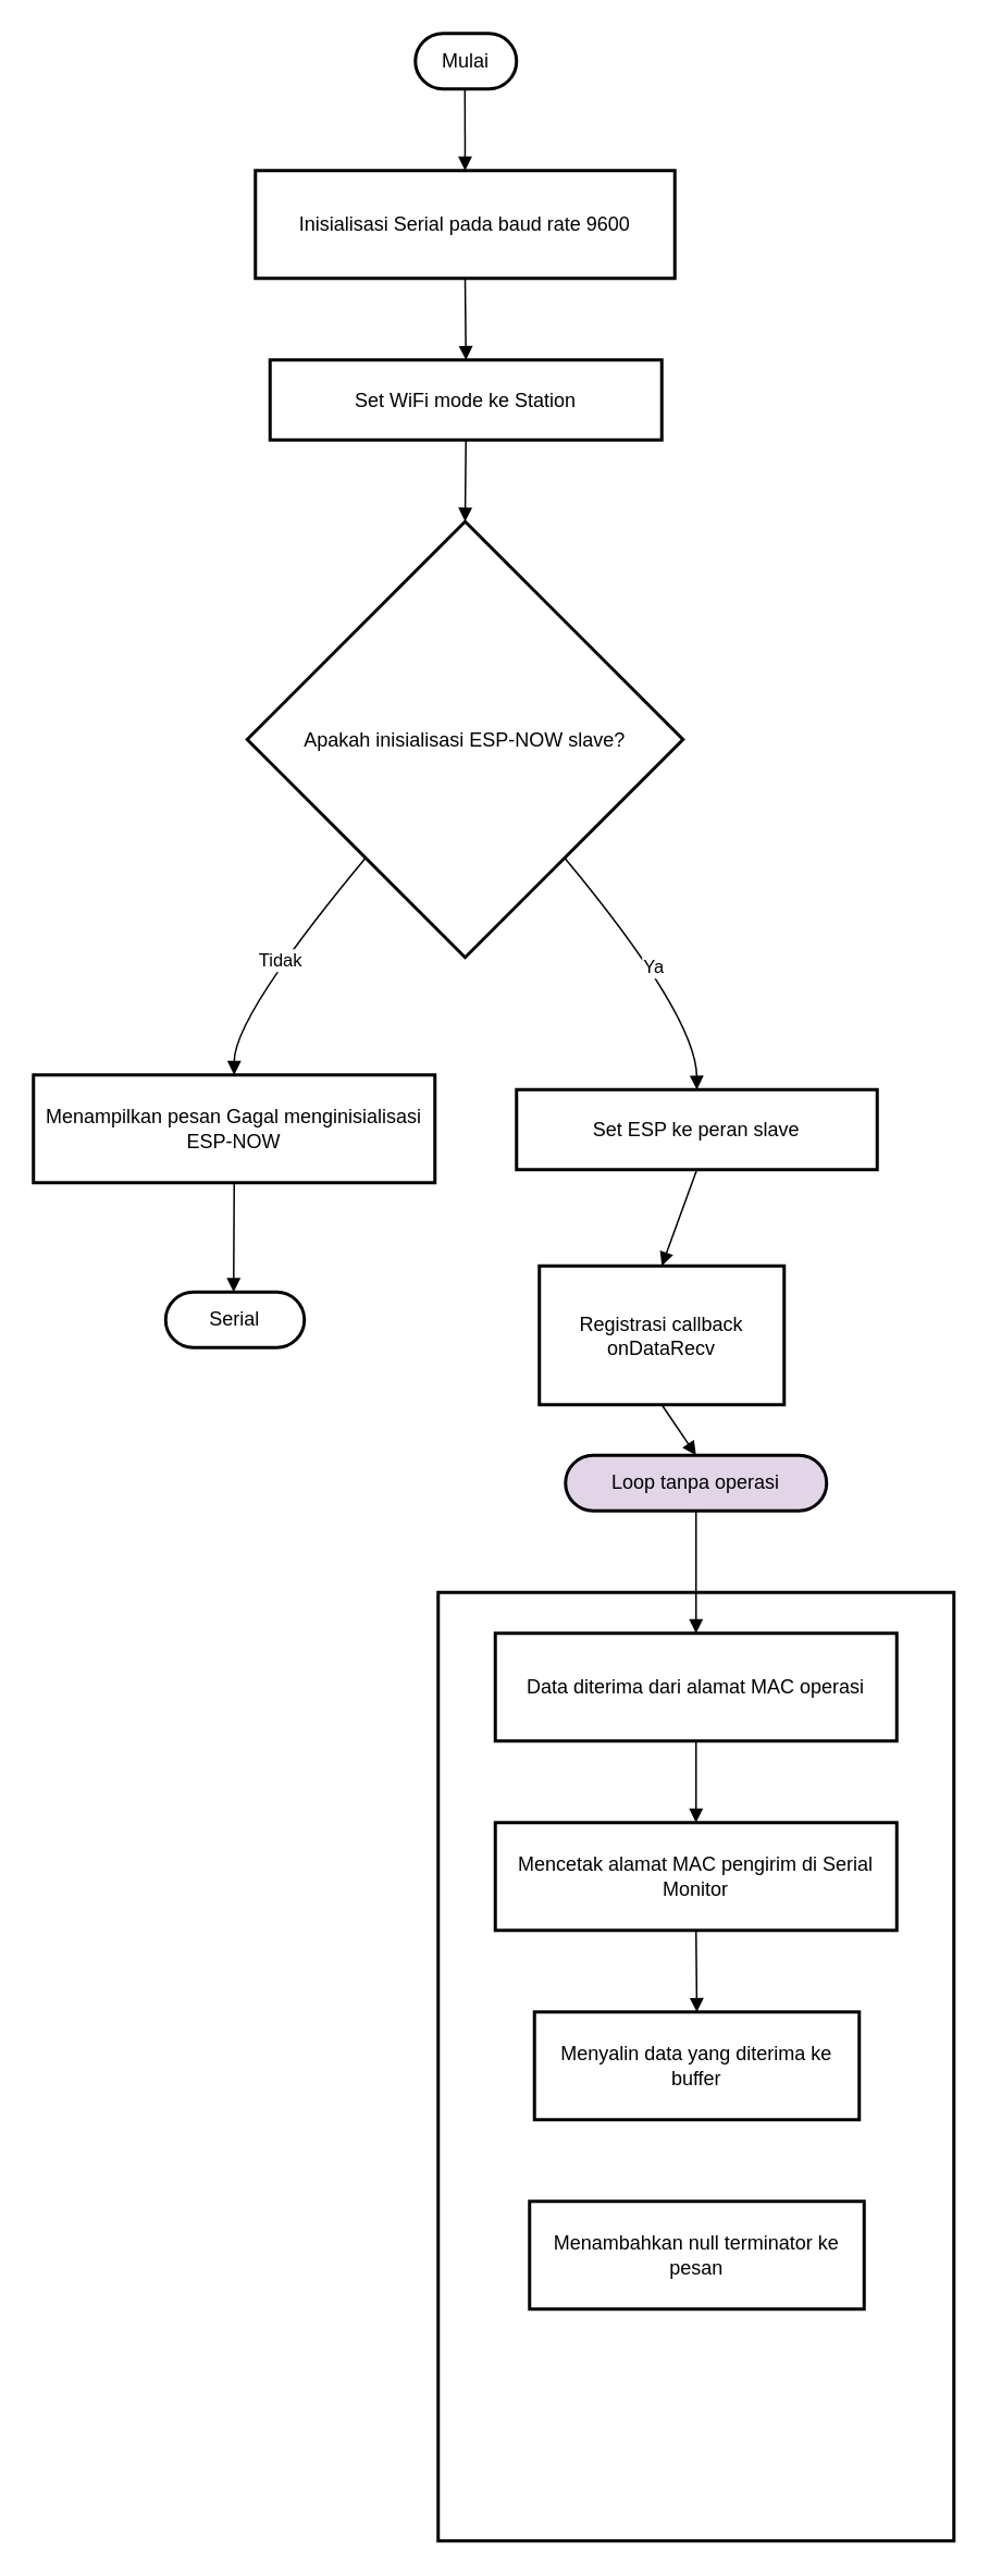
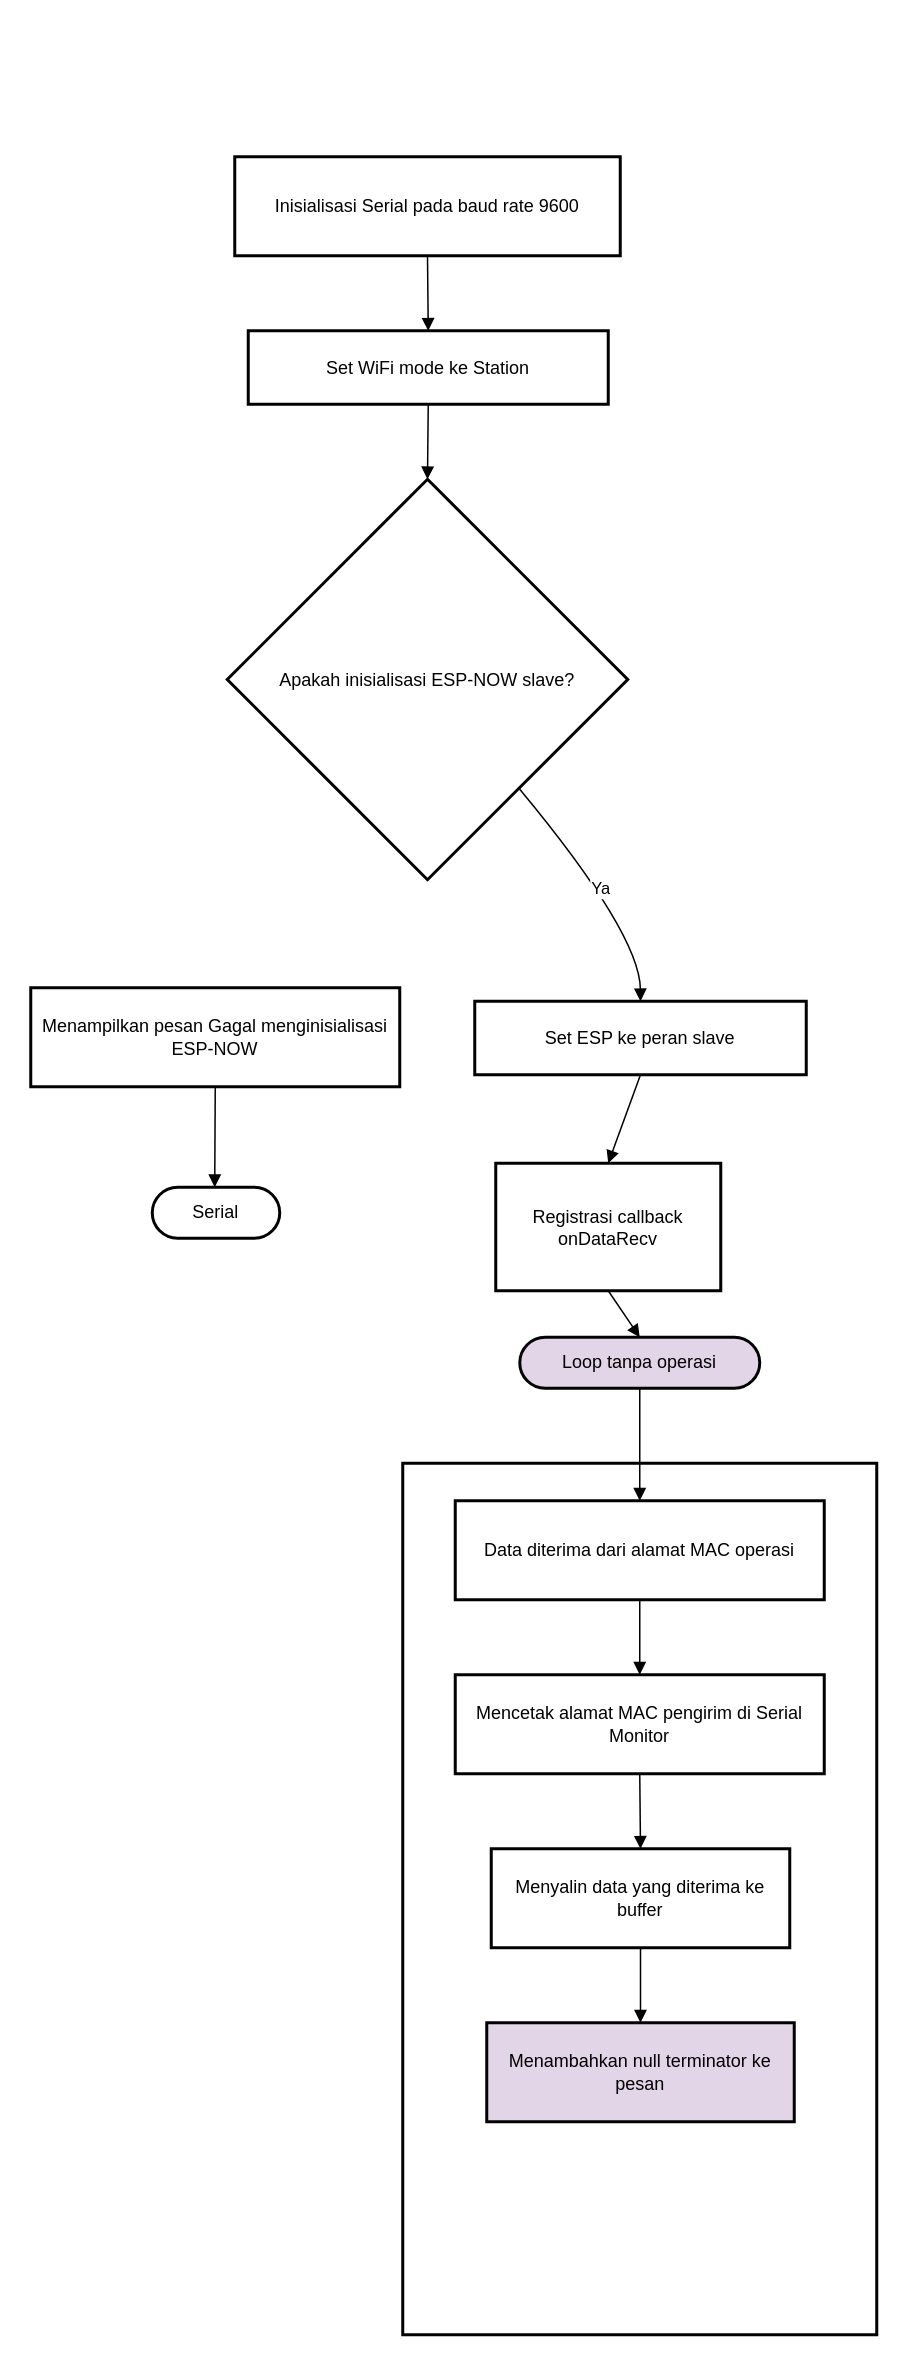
- <mxCell id="3" value="Mulai" style="rounded=1;whiteSpace=wrap;arcSize=50;strokeWidth=2;" vertex="1" parent="1"><mxGeometry x="254" y="20" width="62" height="34" as="geometry" /></mxCell>
- <mxCell id="16" value="" style="curved=1;startArrow=none;endArrow=block;exitX=0.49;exitY=0.99;entryX=0.5;entryY=-0.01;rounded=0;" edge="1" parent="1" source="3" target="4"><mxGeometry relative="1" as="geometry"><Array as="points" /></mxGeometry></mxCell>
- <mxCell id="19" value="Tidak" style="curved=1;startArrow=none;endArrow=block;exitX=0.08;exitY=1;entryX=0.5;entryY=0.01;rounded=0;" edge="1" parent="1" source="6" target="7"><mxGeometry relative="1" as="geometry"><Array as="points"><mxPoint x="143" y="622" /></Array></mxGeometry></mxCell>
+ <mxCell id="26" value="" style="curved=1;startArrow=none;endArrow=block;exitX=0.5;exitY=1.01;entryX=0.5;entryY=0.01;rounded=0;" edge="1" parent="1" source="14" target="15"><mxGeometry relative="1" as="geometry"><Array as="points" /></mxGeometry></mxCell>
- <mxCell id="15" value="Menambahkan null terminator ke pesan" style="whiteSpace=wrap;strokeWidth=2;" vertex="1" parent="1"><mxGeometry x="324" y="1348" width="205" height="66" as="geometry" /></mxCell>
+ <mxCell id="15" value="Menambahkan null terminator ke pesan" style="whiteSpace=wrap;strokeWidth=2;fillColor=#e1d5e7;" vertex="1" parent="1"><mxGeometry x="324" y="1348" width="205" height="66" as="geometry" /></mxCell>
